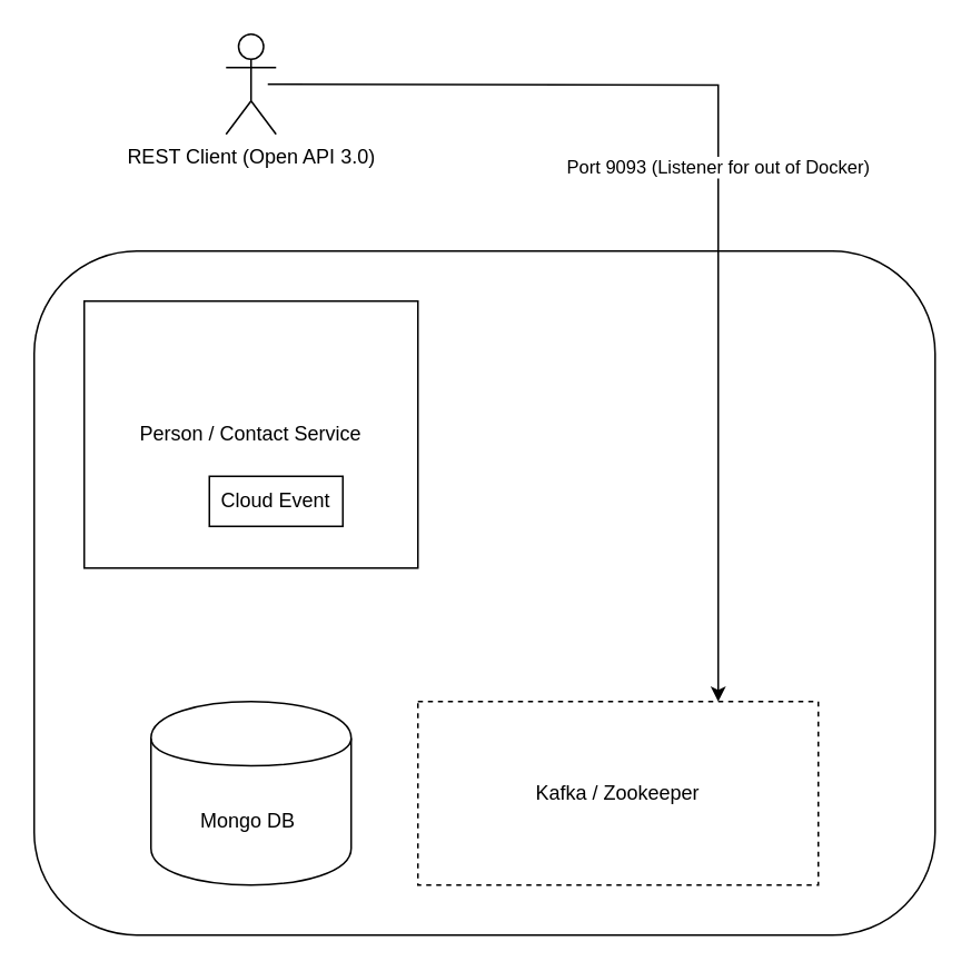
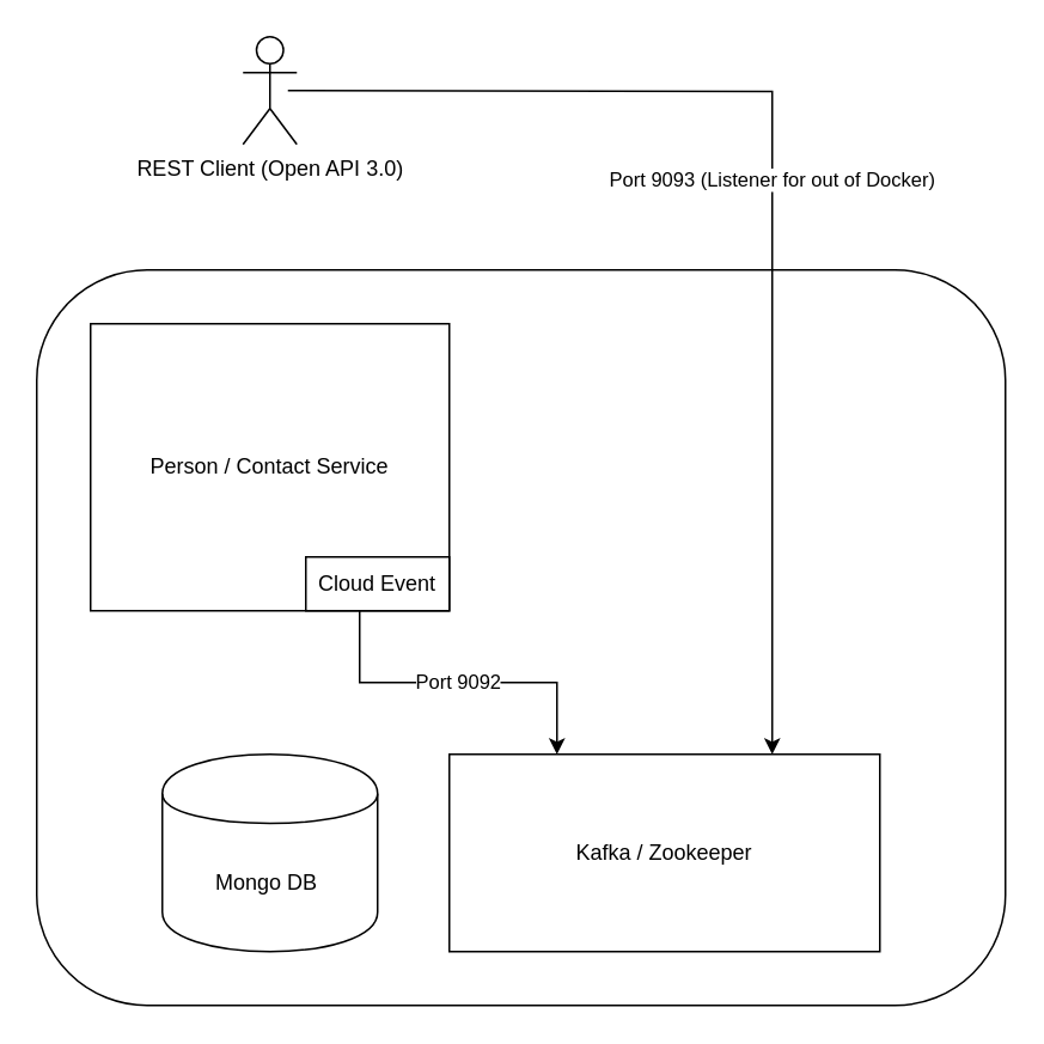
- <mxCell id="9" value="Cloud Event" style="rounded=0;whiteSpace=wrap;html=1;" parent="1" vertex="1"><mxGeometry x="125" y="285" width="80" height="30" as="geometry" /></mxCell>
+ <mxCell id="9" value="Cloud Event" style="rounded=0;whiteSpace=wrap;html=1;" parent="1" vertex="1"><mxGeometry x="170" y="310" width="80" height="30" as="geometry" /></mxCell>
+ <mxCell id="3" value="Port 9092" style="edgeStyle=orthogonalEdgeStyle;rounded=0;orthogonalLoop=1;jettySize=auto;html=1;exitX=0.75;exitY=1;exitDx=0;exitDy=0;entryX=0.25;entryY=0;entryDx=0;entryDy=0;" parent="1" source="4" target="6" edge="1"><mxGeometry relative="1" as="geometry" /></mxCell>
- <mxCell id="6" value="Kafka / Zookeeper" style="rounded=0;whiteSpace=wrap;html=1;dashed=1;" parent="1" vertex="1"><mxGeometry x="250" y="420" width="240" height="110" as="geometry" /></mxCell>
+ <mxCell id="6" value="Kafka / Zookeeper" style="rounded=0;whiteSpace=wrap;html=1;" parent="1" vertex="1"><mxGeometry x="250" y="420" width="240" height="110" as="geometry" /></mxCell>
